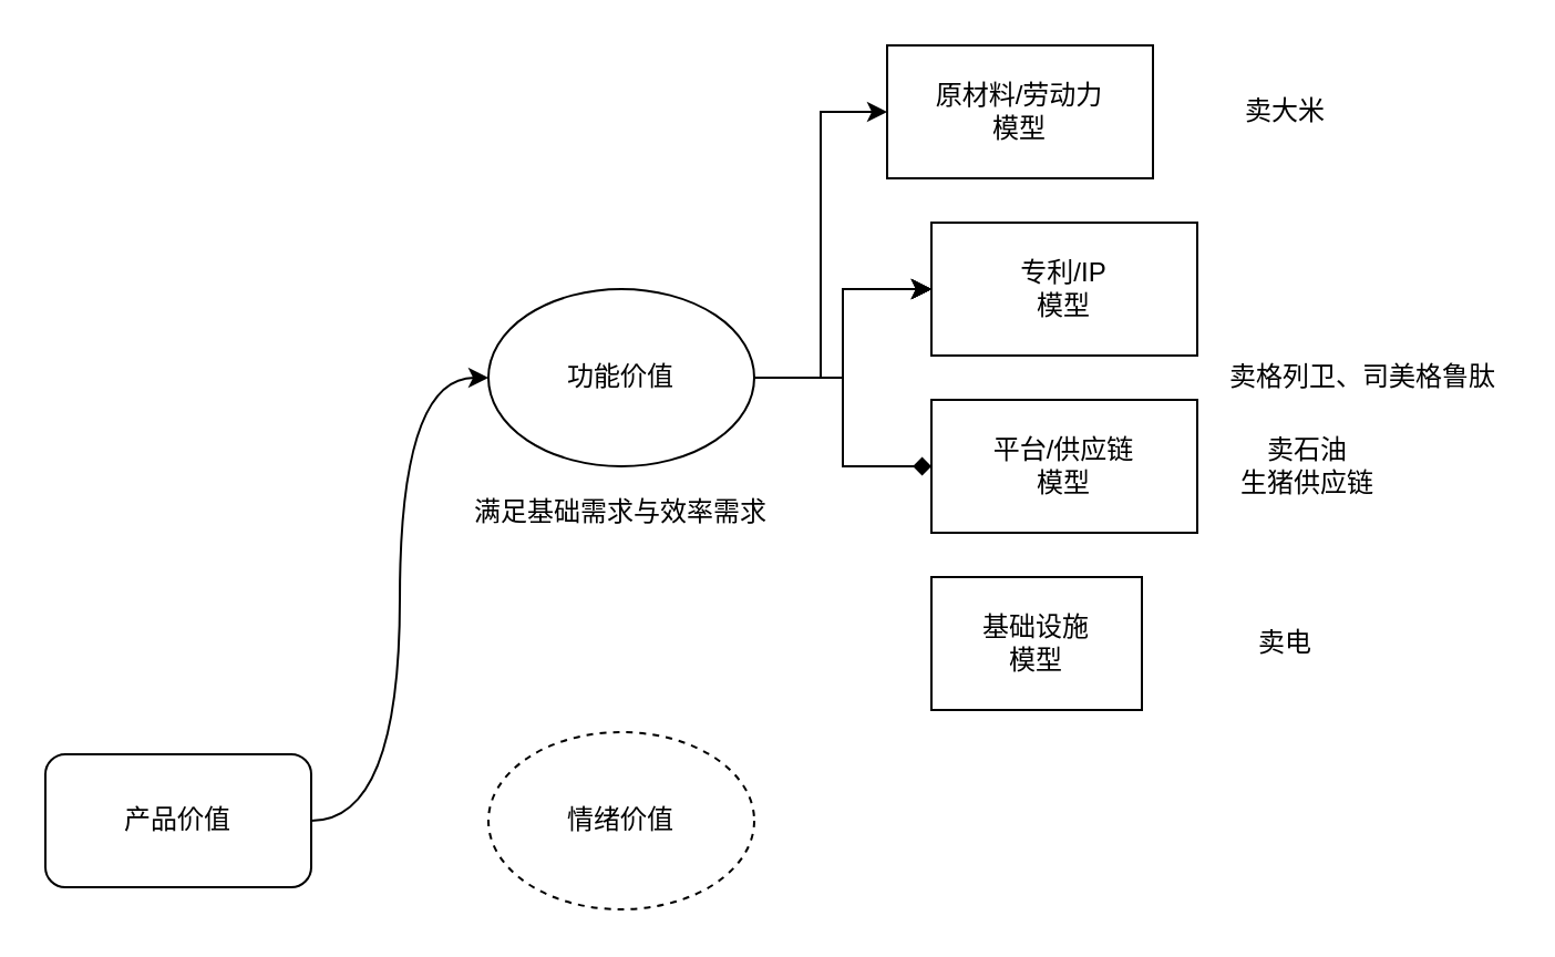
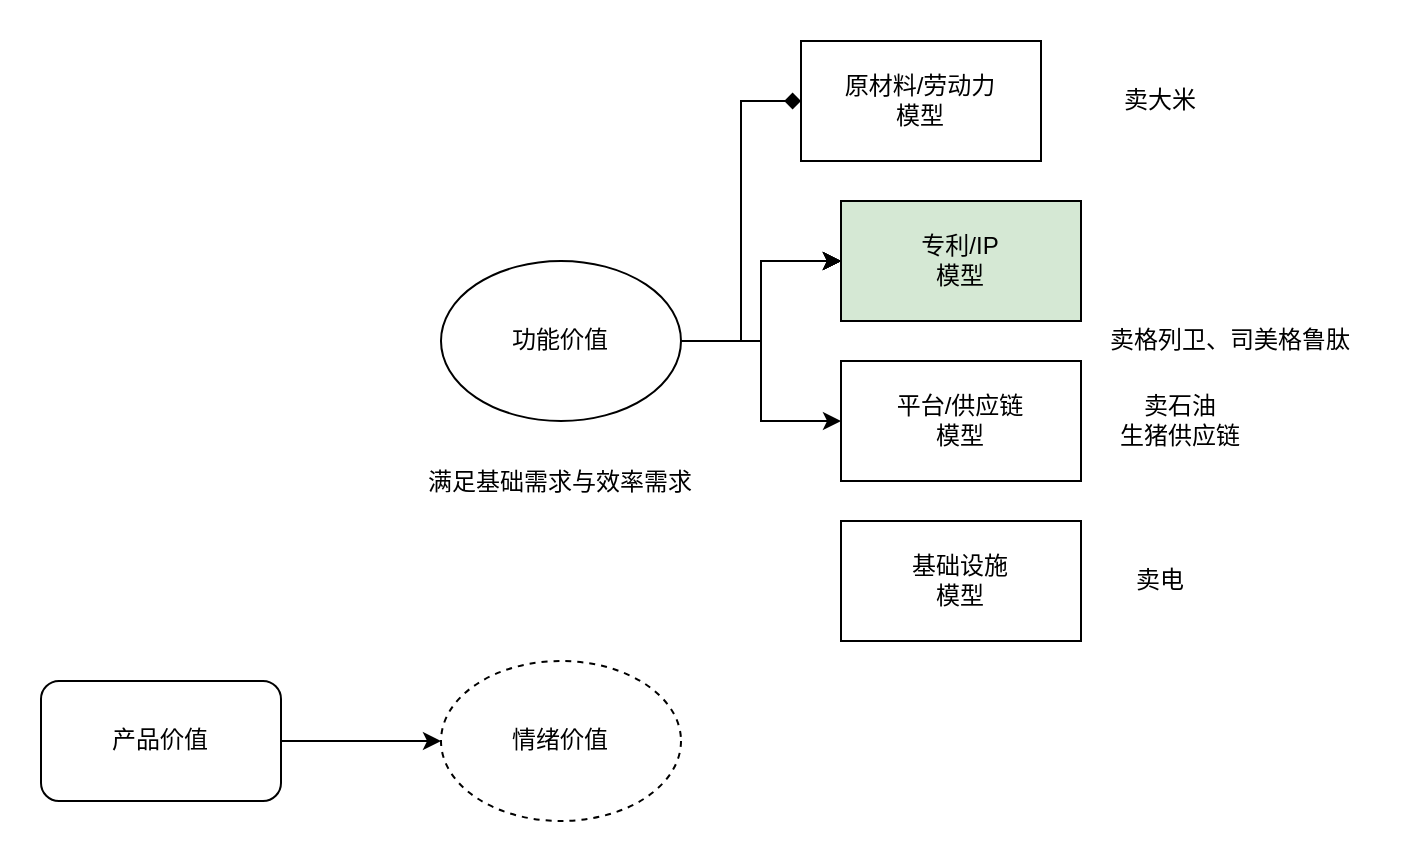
- <mxCell id="2" value="" style="edgeStyle=orthogonalEdgeStyle;rounded=0;orthogonalLoop=1;jettySize=auto;html=1;entryX=0;entryY=0.5;entryDx=0;entryDy=0;" edge="1" parent="1" source="9" target="14"><mxGeometry relative="1" as="geometry" /></mxCell>
+ <mxCell id="2" value="" style="edgeStyle=orthogonalEdgeStyle;rounded=0;orthogonalLoop=1;jettySize=auto;html=1;entryX=0;entryY=0.5;entryDx=0;entryDy=0;endArrow=diamond;" edge="1" parent="1" source="9" target="14"><mxGeometry relative="1" as="geometry" /></mxCell>
- <mxCell id="15" value="专利/IP&lt;div&gt;模型&lt;/div&gt;" style="whiteSpace=wrap;html=1;" vertex="1" parent="1"><mxGeometry x="420" y="100" width="120" height="60" as="geometry" /></mxCell>
+ <mxCell id="15" value="专利/IP&lt;div&gt;模型&lt;/div&gt;" style="whiteSpace=wrap;html=1;fillColor=#d5e8d4;" vertex="1" parent="1"><mxGeometry x="420" y="100" width="120" height="60" as="geometry" /></mxCell>
- <mxCell id="8" style="edgeStyle=orthogonalEdgeStyle;rounded=0;orthogonalLoop=1;jettySize=auto;html=1;endArrow=diamond;" edge="1" parent="1" source="9" target="16"><mxGeometry relative="1" as="geometry" /></mxCell>
+ <mxCell id="8" style="edgeStyle=orthogonalEdgeStyle;rounded=0;orthogonalLoop=1;jettySize=auto;html=1;" edge="1" parent="1" source="9" target="16"><mxGeometry relative="1" as="geometry" /></mxCell>
- <mxCell id="22" value="&lt;h1 style=&quot;text-align: left; margin-top: 0px;&quot;&gt;&lt;span style=&quot;background-color: transparent; font-size: 12px; font-weight: normal;&quot;&gt;满足基础需求与效率需求&lt;/span&gt;&lt;/h1&gt;" style="text;html=1;align=center;verticalAlign=middle;whiteSpace=wrap;rounded=0;" vertex="1" parent="1"><mxGeometry x="210" y="220" width="140" height="30" as="geometry" /></mxCell>
+ <mxCell id="22" value="&lt;h1 style=&quot;text-align: left; margin-top: 0px;&quot;&gt;&lt;span style=&quot;background-color: transparent; font-size: 12px; font-weight: normal;&quot;&gt;满足基础需求与效率需求&lt;/span&gt;&lt;/h1&gt;" style="text;html=1;align=center;verticalAlign=middle;whiteSpace=wrap;rounded=0;" vertex="1" parent="1"><mxGeometry x="210" y="230" width="140" height="30" as="geometry" /></mxCell>
- <mxCell id="10" style="edgeStyle=orthogonalEdgeStyle;rounded=0;orthogonalLoop=1;jettySize=auto;html=1;exitX=1;exitY=0.5;exitDx=0;exitDy=0;entryX=0;entryY=0.5;entryDx=0;entryDy=0;curved=1;" edge="1" parent="1" source="11" target="9"><mxGeometry relative="1" as="geometry" /></mxCell>
- <mxCell id="17" value="基础设施&lt;div&gt;模型&lt;/div&gt;" style="rounded=0;whiteSpace=wrap;html=1;" vertex="1" parent="1"><mxGeometry x="420" y="260" width="95" height="60" as="geometry" /></mxCell>
+ <mxCell id="17" value="基础设施&lt;div&gt;模型&lt;/div&gt;" style="rounded=0;whiteSpace=wrap;html=1;" vertex="1" parent="1"><mxGeometry x="420" y="260" width="120" height="60" as="geometry" /></mxCell>
+ <mxCell id="13" style="edgeStyle=orthogonalEdgeStyle;rounded=0;orthogonalLoop=1;jettySize=auto;html=1;exitX=1;exitY=0.5;exitDx=0;exitDy=0;entryX=0;entryY=0.5;entryDx=0;entryDy=0;curved=1;" edge="1" parent="1" source="11" target="12"><mxGeometry relative="1" as="geometry"><mxPoint x="150" y="380" as="sourcePoint" /><mxPoint x="230" y="290" as="targetPoint" /></mxGeometry></mxCell>
